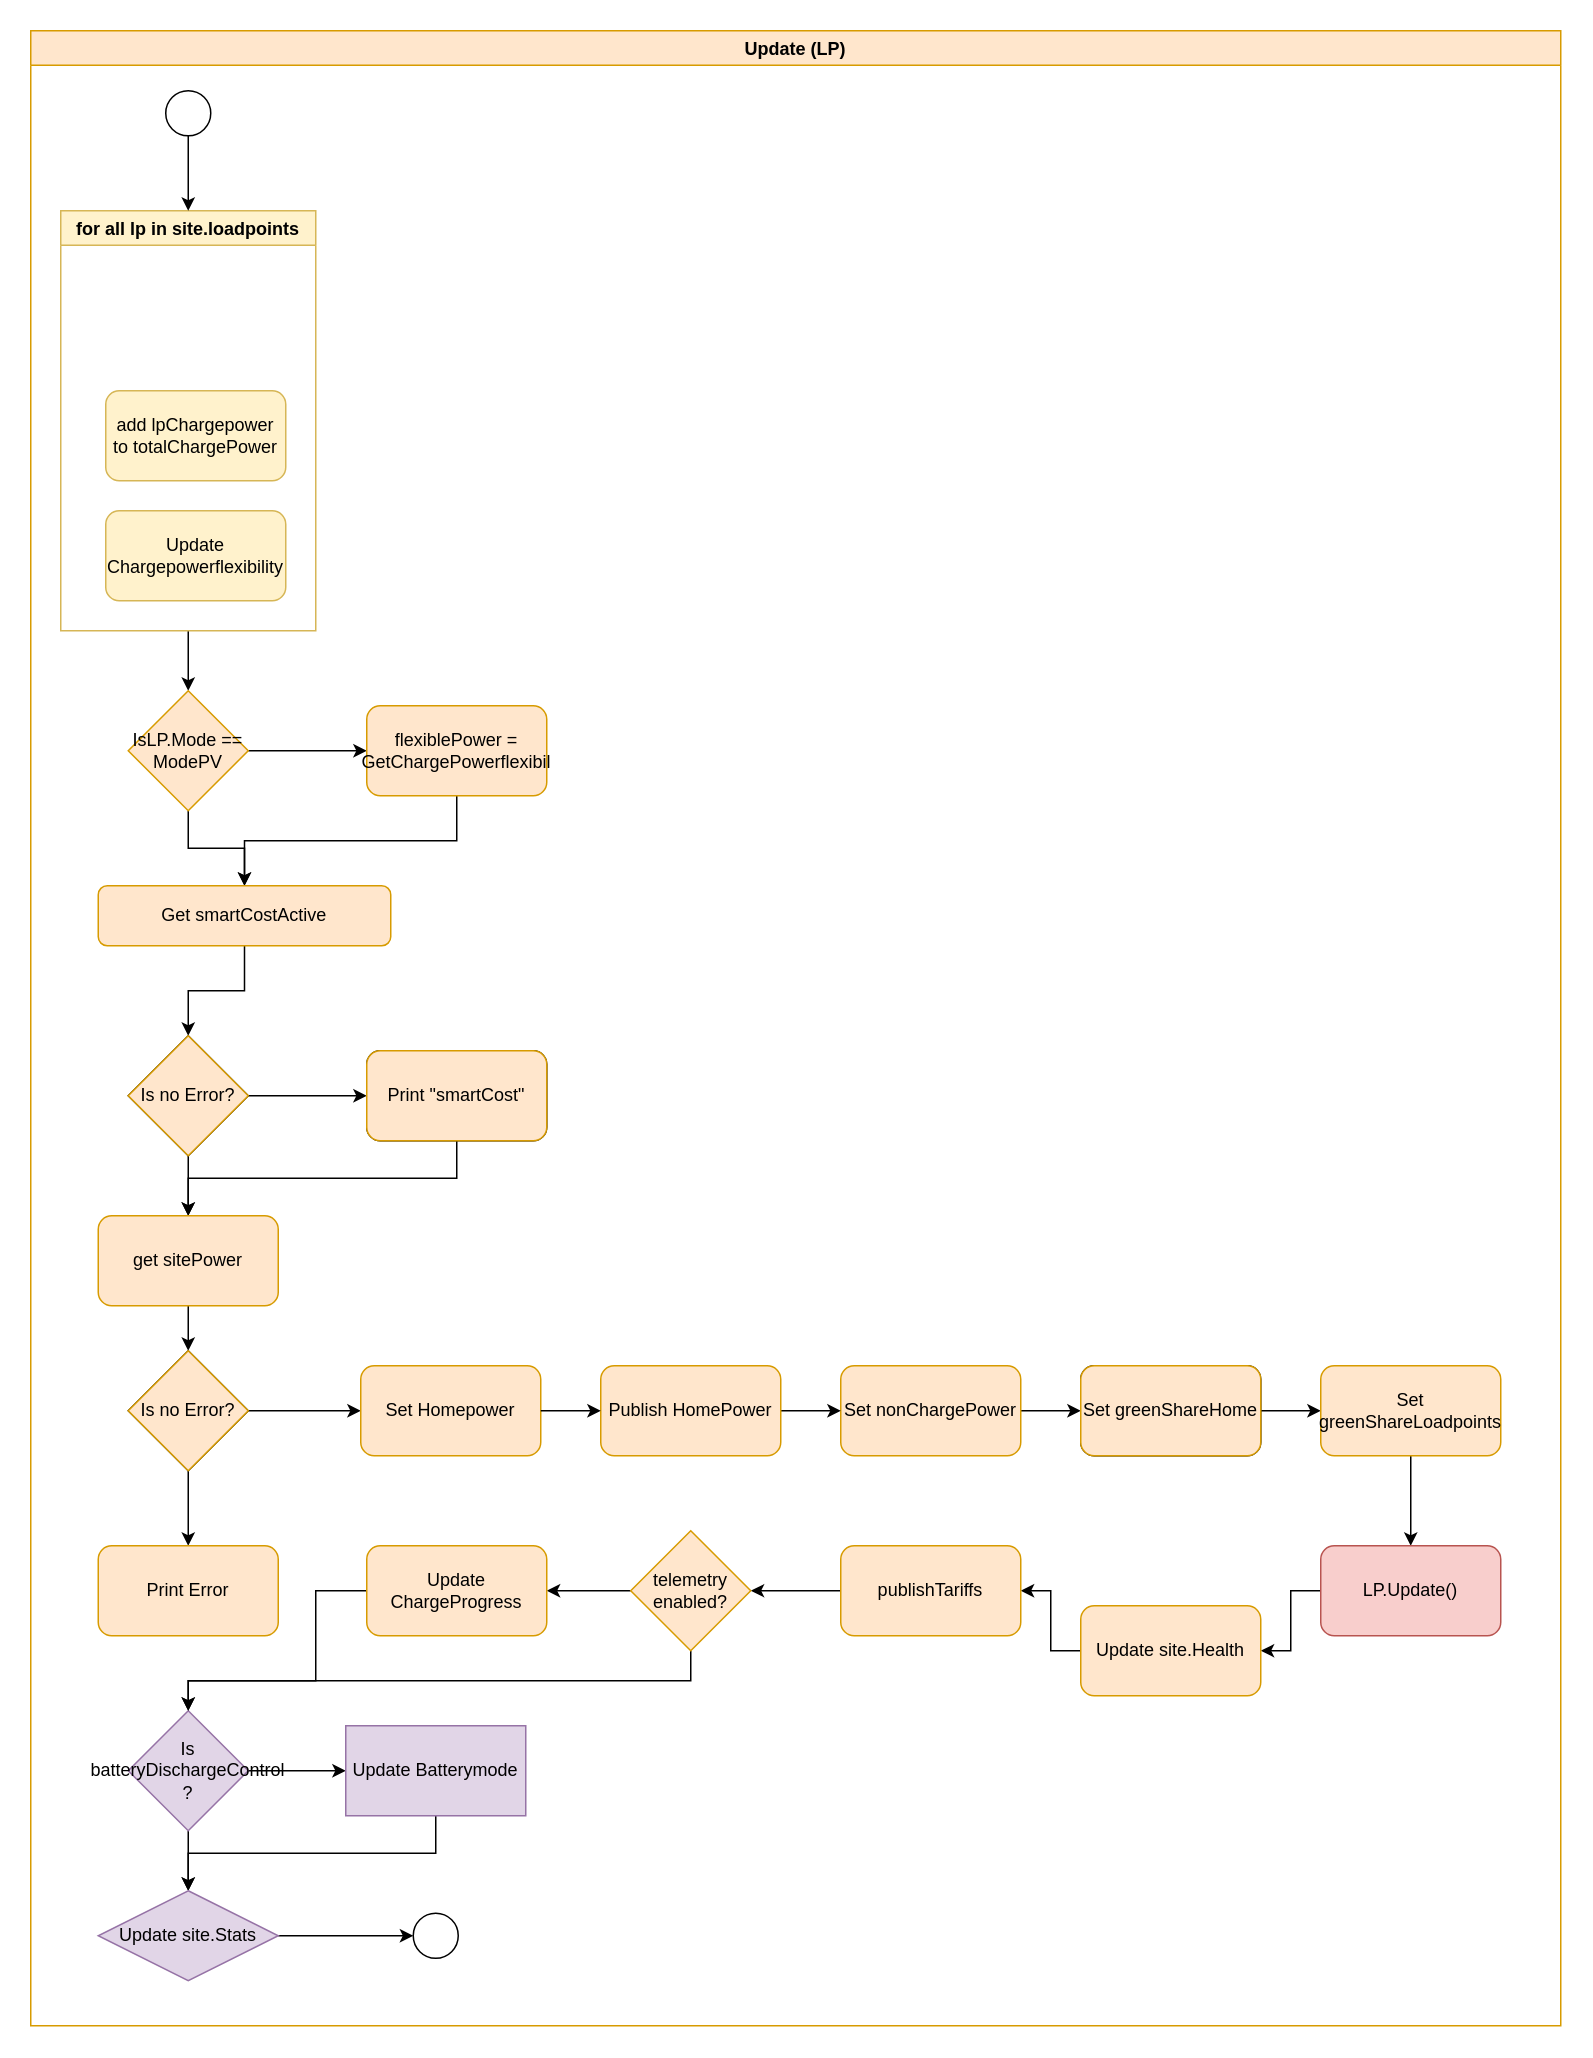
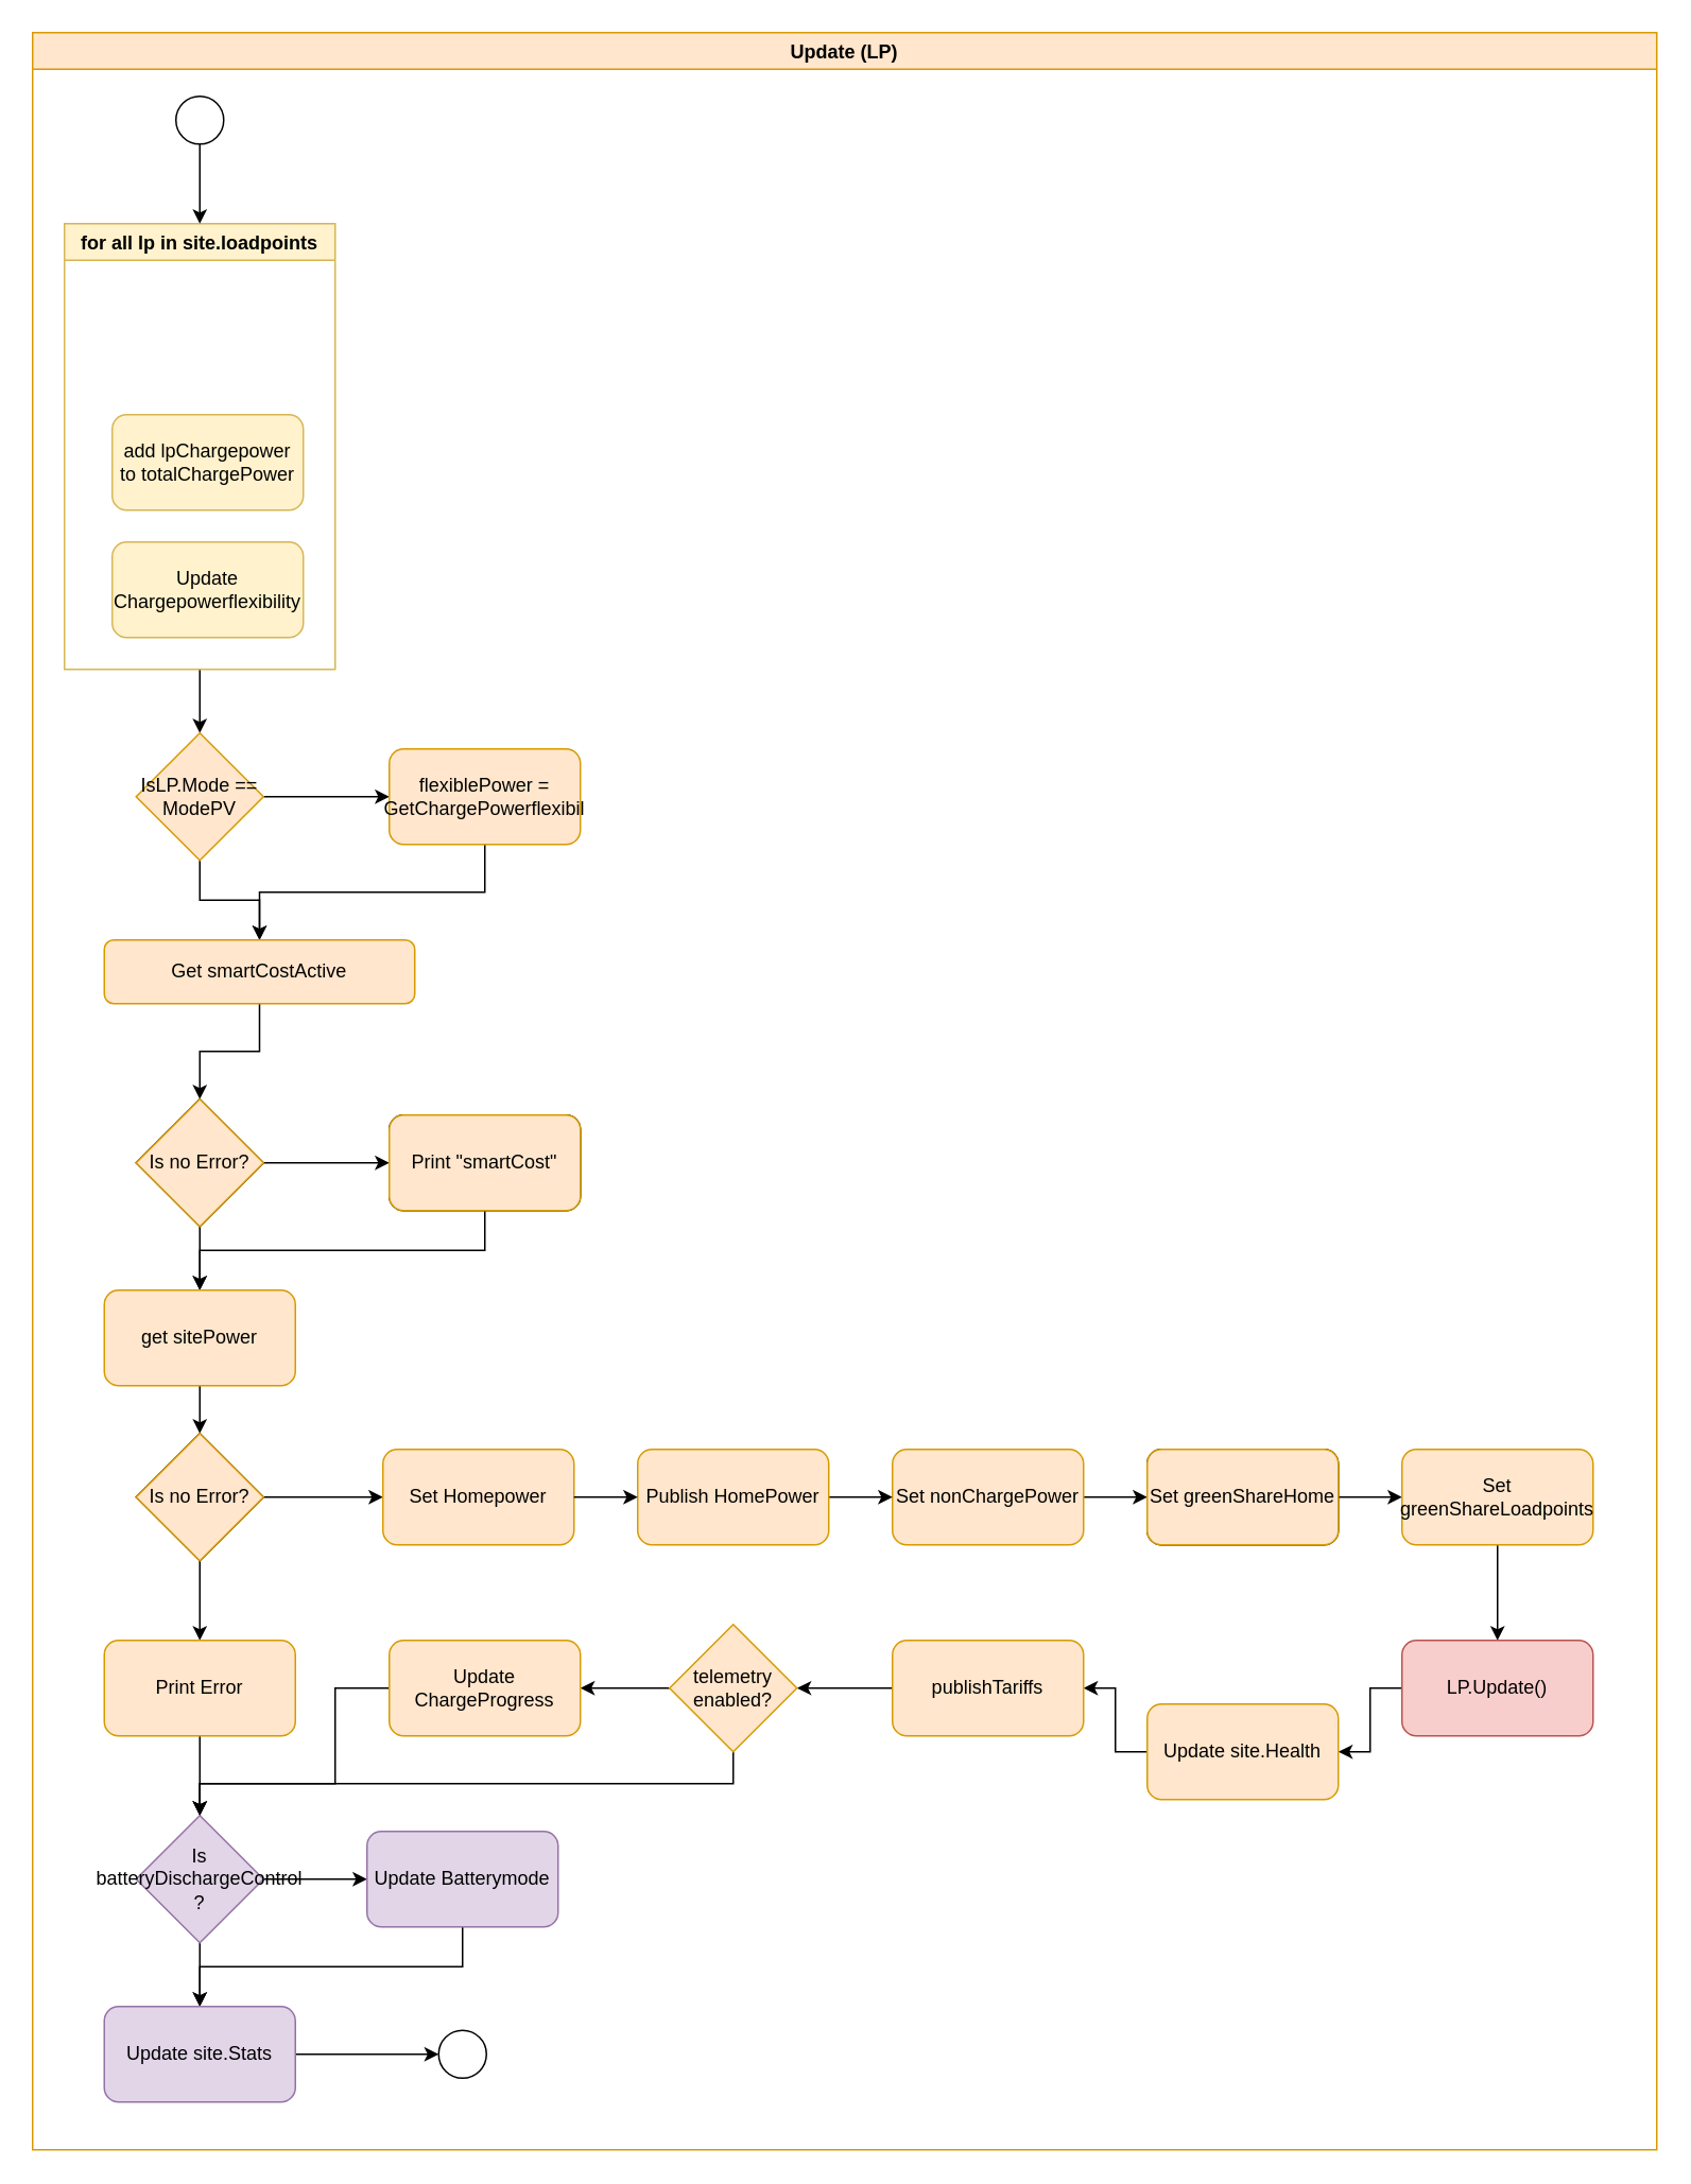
+ <mxCell id="25" style="edgeStyle=orthogonalEdgeStyle;rounded=0;orthogonalLoop=1;jettySize=auto;html=1;exitX=0.5;exitY=1;exitDx=0;exitDy=0;entryX=0.5;entryY=0;entryDx=0;entryDy=0;" parent="6" source="26" target="29" edge="1"><mxGeometry relative="1" as="geometry" /></mxCell>
- <mxCell id="31" value="Update Batterymode" style="whiteSpace=wrap;html=1;fillColor=#e1d5e7;strokeColor=#9673a6;rounded=0;" parent="6" vertex="1"><mxGeometry x="210" y="1130" width="120" height="60" as="geometry" /></mxCell>
+ <mxCell id="31" value="Update Batterymode" style="rounded=1;whiteSpace=wrap;html=1;fillColor=#e1d5e7;strokeColor=#9673a6;" parent="6" vertex="1"><mxGeometry x="210" y="1130" width="120" height="60" as="geometry" /></mxCell>
- <mxCell id="33" value="Update site.Stats" style="rhombus;whiteSpace=wrap;html=1;fillColor=#e1d5e7;strokeColor=#9673a6;" parent="6" vertex="1"><mxGeometry x="45" y="1240" width="120" height="60" as="geometry" /></mxCell>
+ <mxCell id="33" value="Update site.Stats" style="rounded=1;whiteSpace=wrap;html=1;fillColor=#e1d5e7;strokeColor=#9673a6;" parent="6" vertex="1"><mxGeometry x="45" y="1240" width="120" height="60" as="geometry" /></mxCell>
